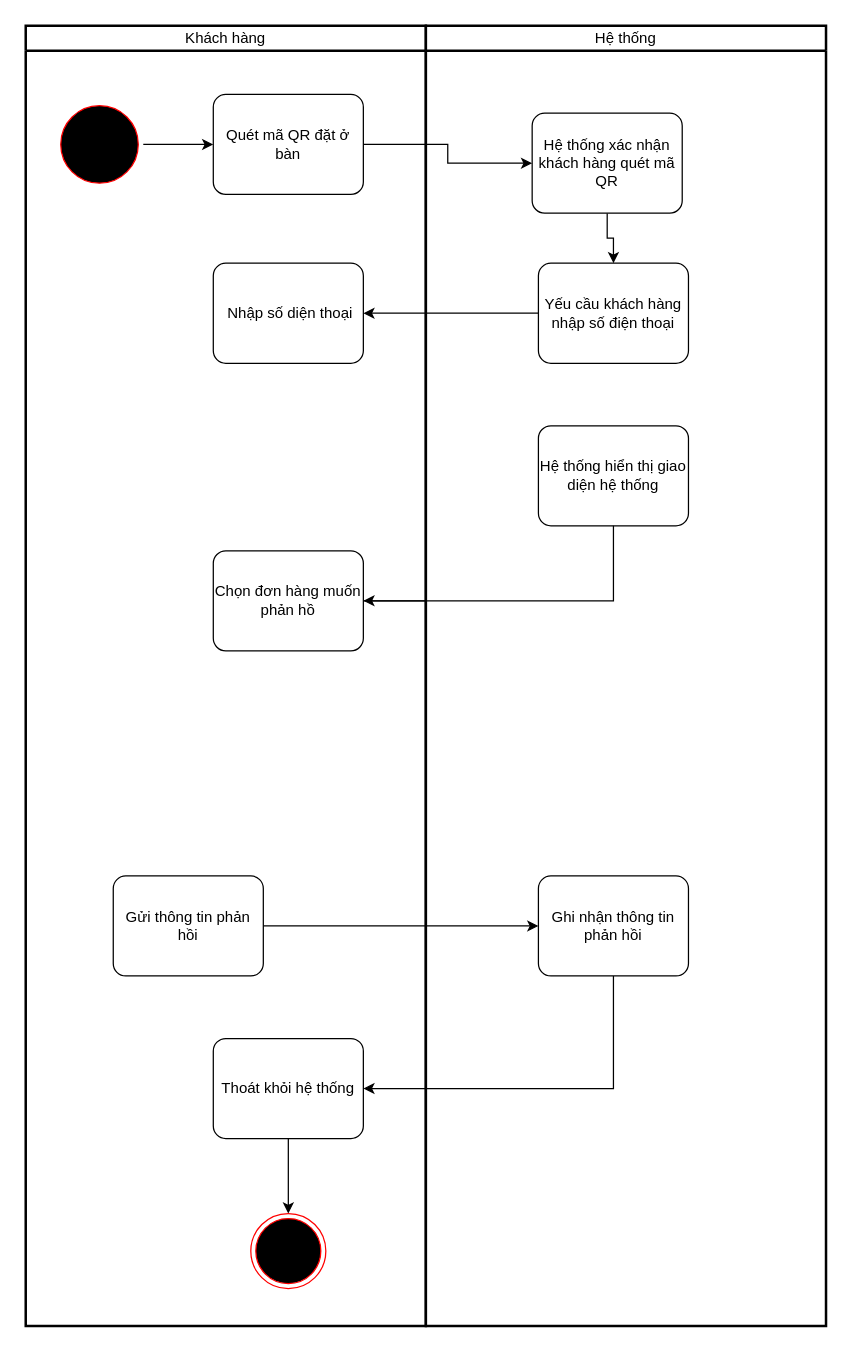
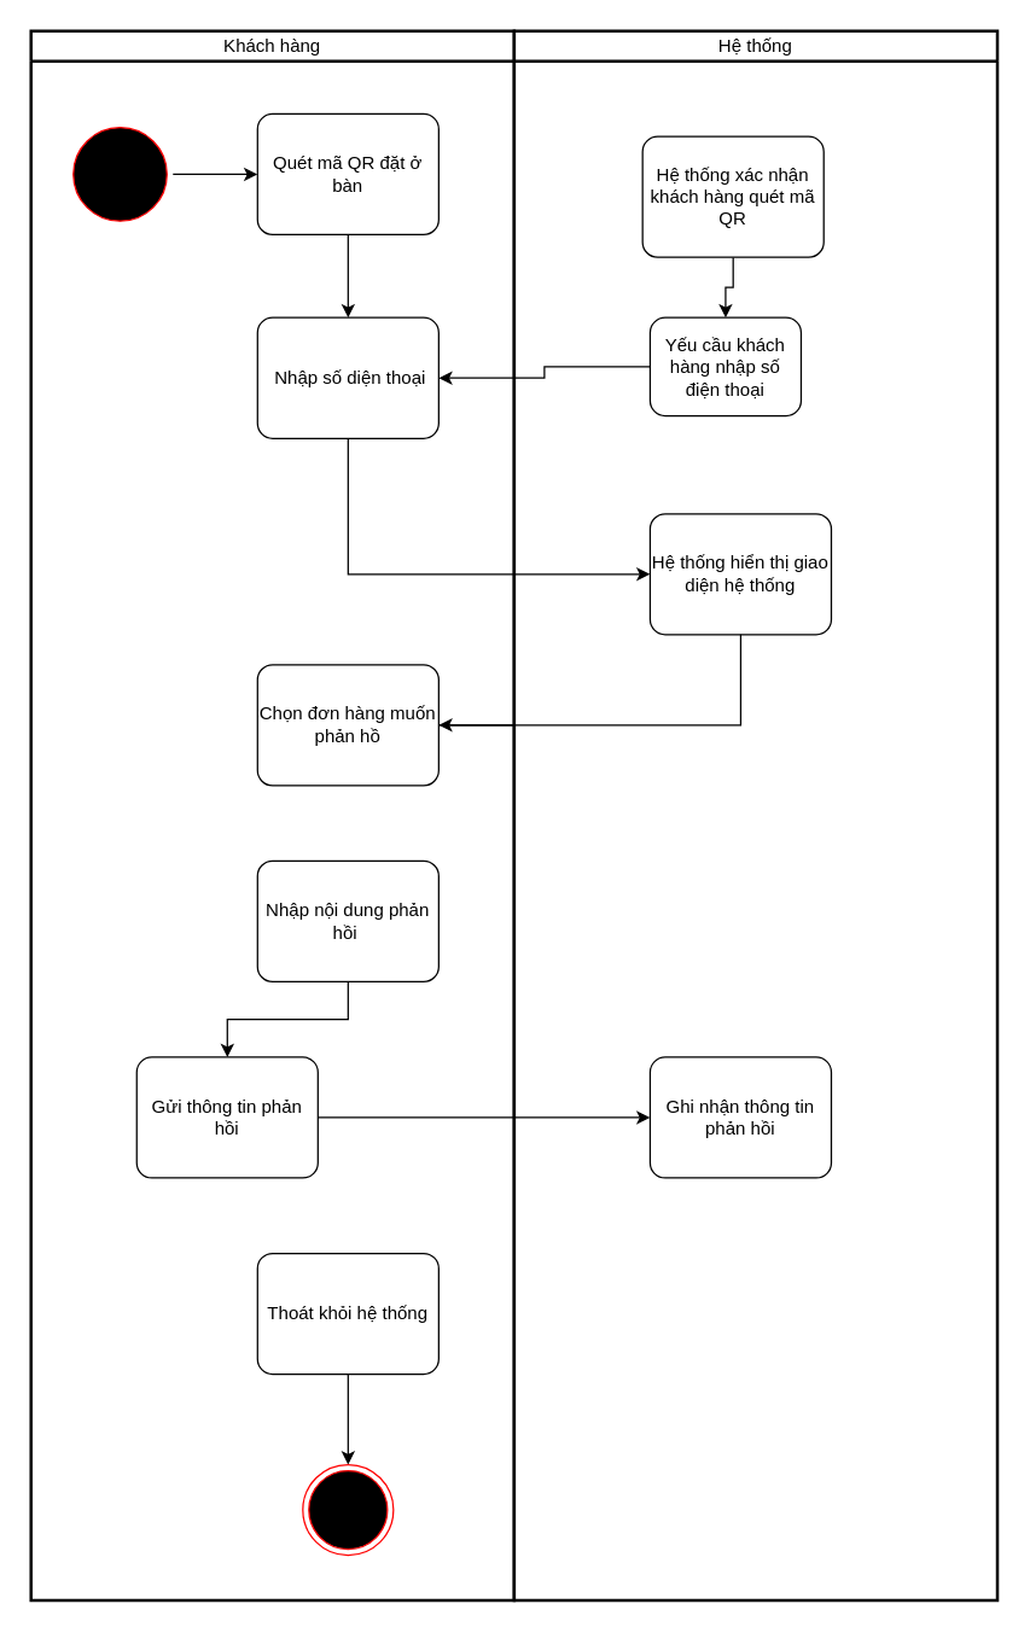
- <mxCell id="21" style="edgeStyle=orthogonalEdgeStyle;rounded=0;orthogonalLoop=1;jettySize=auto;html=1;entryX=0;entryY=0.5;entryDx=0;entryDy=0;entryPerimeter=0;" edge="1" parent="1" source="5" target="17"><mxGeometry relative="1" as="geometry" /></mxCell>
+ <mxCell id="21" style="edgeStyle=orthogonalEdgeStyle;rounded=0;orthogonalLoop=1;jettySize=auto;html=1;" edge="1" parent="1" source="5" target="6"><mxGeometry relative="1" as="geometry" /></mxCell>
- <mxCell id="18" value="Yếu cầu khách hàng nhập số điện thoại" style="points=[[0.25,0,0],[0.5,0,0],[0.75,0,0],[1,0.25,0],[1,0.5,0],[1,0.75,0],[0.75,1,0],[0.5,1,0],[0.25,1,0],[0,0.75,0],[0,0.5,0],[0,0.25,0]];shape=mxgraph.bpmn.task;whiteSpace=wrap;rectStyle=rounded;size=10;html=1;container=1;expand=0;collapsible=0;taskMarker=abstract;" vertex="1" parent="15"><mxGeometry x="90" y="190" width="120" height="80" as="geometry" /></mxCell>
+ <mxCell id="18" value="Yếu cầu khách hàng nhập số điện thoại" style="points=[[0.25,0,0],[0.5,0,0],[0.75,0,0],[1,0.25,0],[1,0.5,0],[1,0.75,0],[0.75,1,0],[0.5,1,0],[0.25,1,0],[0,0.75,0],[0,0.5,0],[0,0.25,0]];shape=mxgraph.bpmn.task;whiteSpace=wrap;rectStyle=rounded;size=10;html=1;container=1;expand=0;collapsible=0;taskMarker=abstract;" vertex="1" parent="15"><mxGeometry x="90" y="190" width="100" height="65" as="geometry" /></mxCell>
+ <mxCell id="23" style="edgeStyle=orthogonalEdgeStyle;rounded=0;orthogonalLoop=1;jettySize=auto;html=1;entryX=0;entryY=0.5;entryDx=0;entryDy=0;entryPerimeter=0;" edge="1" parent="1" source="6" target="19"><mxGeometry relative="1" as="geometry"><mxPoint x="270" y="460" as="targetPoint" /><Array as="points"><mxPoint x="230" y="380" /></Array></mxGeometry></mxCell>
+ <mxCell id="10" value="Nhập nội dung phản hồi&amp;nbsp;" style="points=[[0.25,0,0],[0.5,0,0],[0.75,0,0],[1,0.25,0],[1,0.5,0],[1,0.75,0],[0.75,1,0],[0.5,1,0],[0.25,1,0],[0,0.75,0],[0,0.5,0],[0,0.25,0]];shape=mxgraph.bpmn.task;whiteSpace=wrap;rectStyle=rounded;size=10;html=1;container=1;expand=0;collapsible=0;taskMarker=abstract;" vertex="1" parent="2"><mxGeometry x="150" y="550" width="120" height="80" as="geometry" /></mxCell>
+ <mxCell id="9" style="edgeStyle=orthogonalEdgeStyle;rounded=0;orthogonalLoop=1;jettySize=auto;html=1;" edge="1" parent="2" source="10" target="11"><mxGeometry relative="1" as="geometry" /></mxCell>
- <mxCell id="26" style="edgeStyle=orthogonalEdgeStyle;rounded=0;orthogonalLoop=1;jettySize=auto;html=1;" edge="1" parent="1" source="20" target="13"><mxGeometry relative="1" as="geometry"><Array as="points"><mxPoint x="490" y="870" /></Array></mxGeometry></mxCell>
